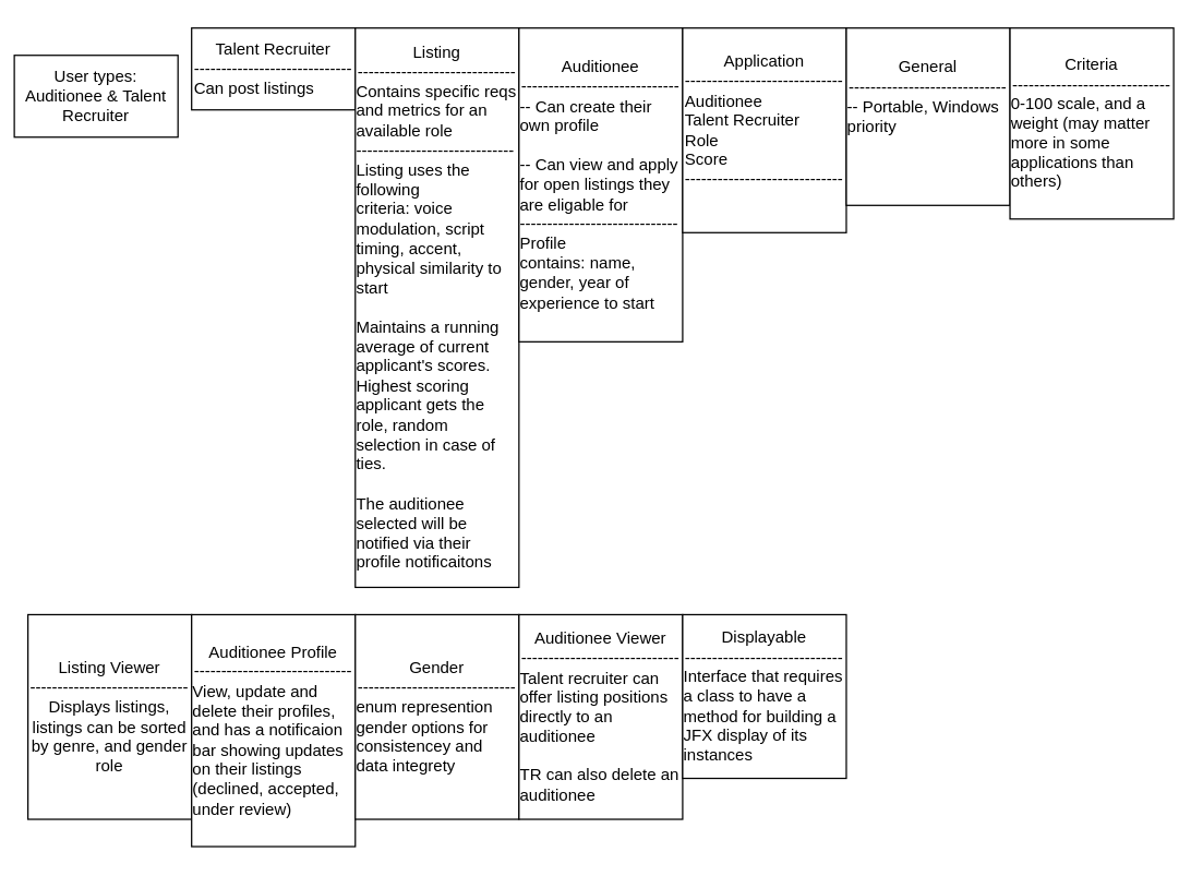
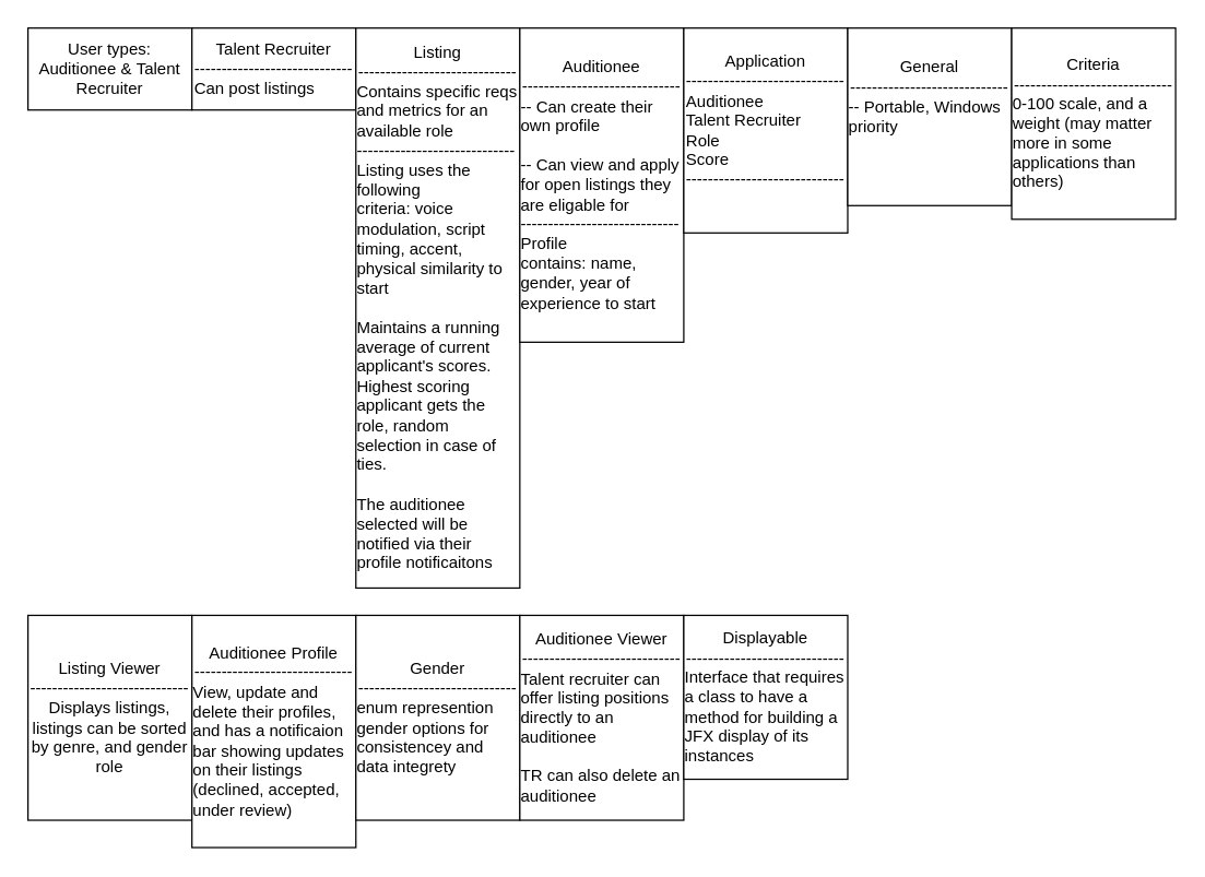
- <mxCell id="2" value="User types:&lt;br&gt;Auditionee &amp;amp;&amp;nbsp;Talent&lt;br/&gt;Recruiter" style="whiteSpace=wrap;html=1;" parent="1" vertex="1"><mxGeometry x="10" y="40" width="120" height="60" as="geometry" /></mxCell>
+ <mxCell id="2" value="User types:&lt;br&gt;Auditionee &amp;amp;&amp;nbsp;Talent&lt;br/&gt;Recruiter" style="whiteSpace=wrap;html=1;" parent="1" vertex="1"><mxGeometry width="120" height="60" as="geometry" x="20" y="20" /></mxCell>
